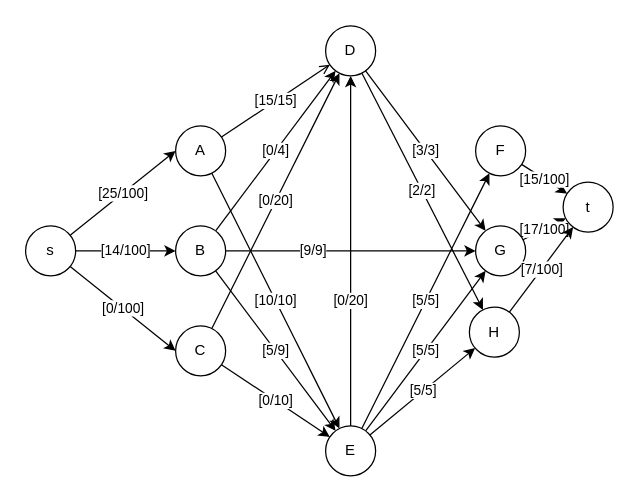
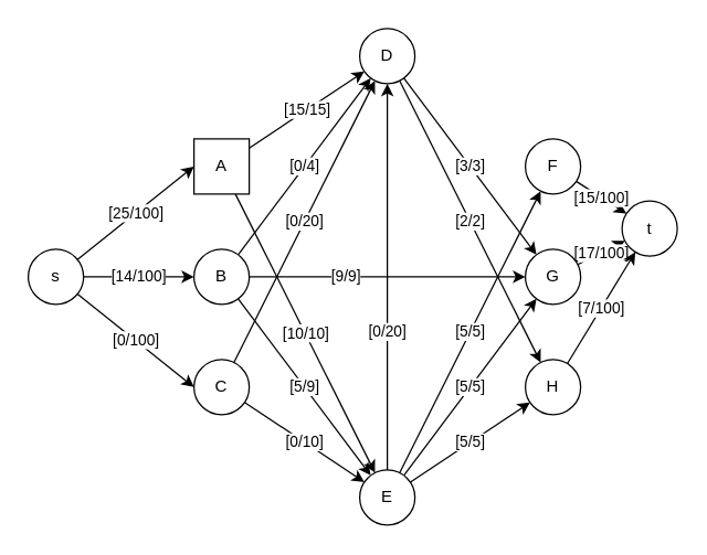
- <mxCell id="6" value="[15/15]" style="rounded=0;orthogonalLoop=1;jettySize=auto;html=1;endArrow=open;" parent="1" source="8" target="18" edge="1"><mxGeometry relative="1" as="geometry" /></mxCell>
+ <mxCell id="6" value="[15/15]" style="rounded=0;orthogonalLoop=1;jettySize=auto;html=1;" parent="1" source="8" target="18" edge="1"><mxGeometry relative="1" as="geometry" /></mxCell>
- <mxCell id="8" value="A" style="ellipse;whiteSpace=wrap;html=1;aspect=fixed;" parent="1" vertex="1"><mxGeometry x="140" y="100" width="40" height="40" as="geometry" /></mxCell>
+ <mxCell id="8" value="A" style="whiteSpace=wrap;html=1;aspect=fixed;rounded=0;" parent="1" vertex="1"><mxGeometry x="140" y="100" width="40" height="40" as="geometry" /></mxCell>
- <mxCell id="29" value="H" style="ellipse;whiteSpace=wrap;html=1;aspect=fixed;" parent="1" vertex="1"><mxGeometry x="375" y="245" width="40" height="40" as="geometry" /></mxCell>
+ <mxCell id="29" value="H" style="ellipse;whiteSpace=wrap;html=1;aspect=fixed;" parent="1" vertex="1"><mxGeometry x="380" y="260" width="40" height="40" as="geometry" /></mxCell>
